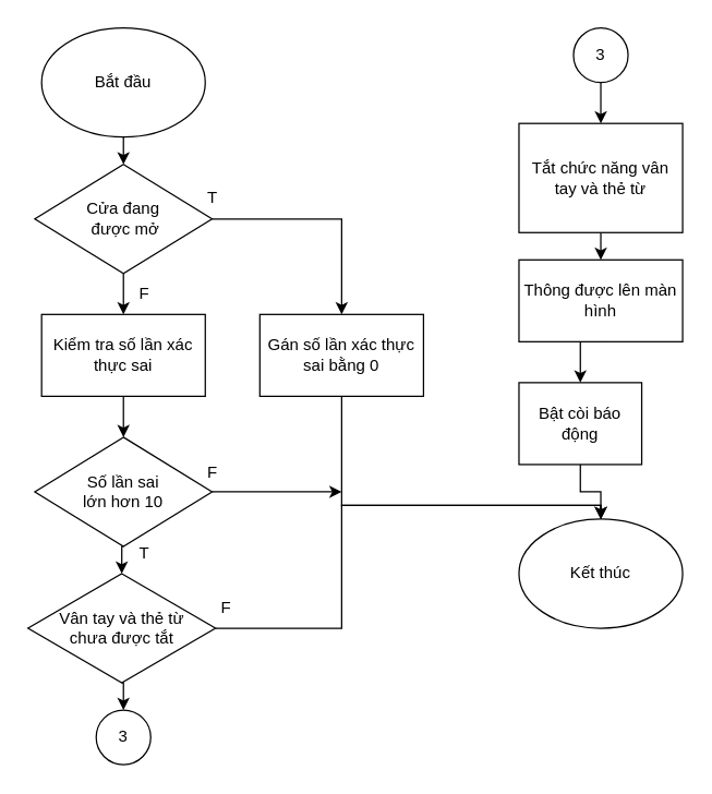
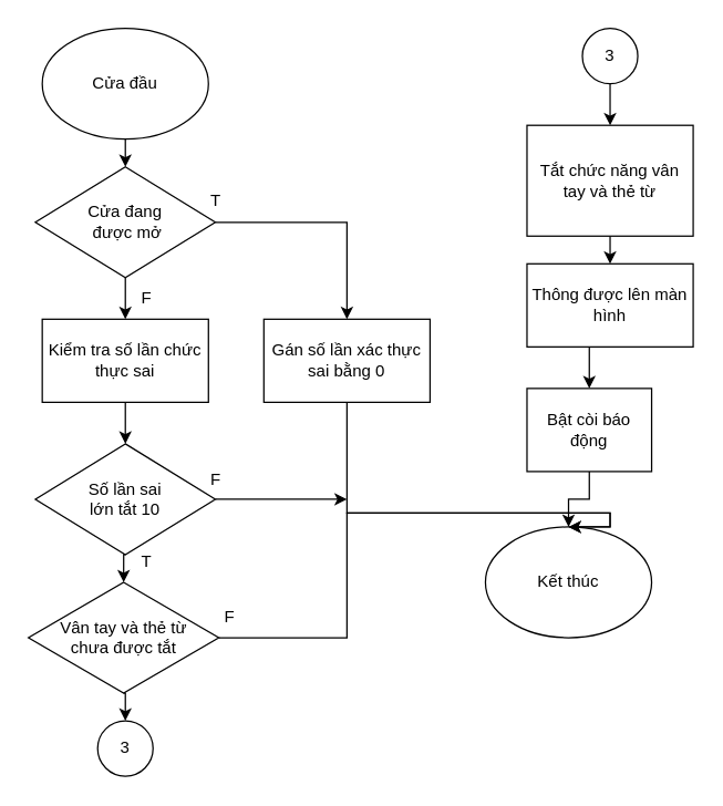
- <mxCell id="3" value="Bắt đầu" style="ellipse;whiteSpace=wrap;html=1;" vertex="1" parent="1"><mxGeometry x="30" y="20" width="120" height="80" as="geometry" /></mxCell>
+ <mxCell id="3" value="Cửa đầu" style="ellipse;whiteSpace=wrap;html=1;" vertex="1" parent="1"><mxGeometry x="30" y="20" width="120" height="80" as="geometry" /></mxCell>
- <mxCell id="5" value="Kiểm tra số lần xác thực sai" style="rounded=0;whiteSpace=wrap;html=1;" vertex="1" parent="1"><mxGeometry x="30" y="230" width="120" height="60" as="geometry" /></mxCell>
+ <mxCell id="5" value="Kiểm tra số lần chức thực sai" style="rounded=0;whiteSpace=wrap;html=1;" vertex="1" parent="1"><mxGeometry x="30" y="230" width="120" height="60" as="geometry" /></mxCell>
- <mxCell id="8" value="Số lần sai &lt;br&gt;lớn hơn 10" style="rhombus;whiteSpace=wrap;html=1;" vertex="1" parent="1"><mxGeometry x="25" y="320" width="130" height="80" as="geometry" /></mxCell>
+ <mxCell id="8" value="Số lần sai &lt;br&gt;lớn tắt 10" style="rhombus;whiteSpace=wrap;html=1;" vertex="1" parent="1"><mxGeometry x="25" y="320" width="130" height="80" as="geometry" /></mxCell>
- <mxCell id="13" value="Kết thúc" style="ellipse;whiteSpace=wrap;html=1;" vertex="1" parent="1"><mxGeometry x="380" y="380" width="120" height="80" as="geometry" /></mxCell>
+ <mxCell id="13" value="Kết thúc" style="ellipse;whiteSpace=wrap;html=1;" vertex="1" parent="1"><mxGeometry x="350" y="380" width="120" height="80" as="geometry" /></mxCell>
